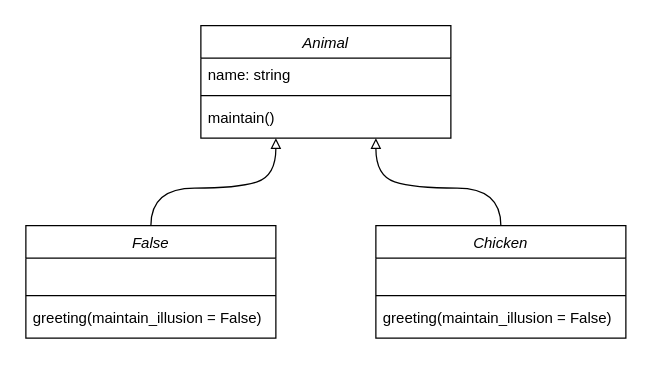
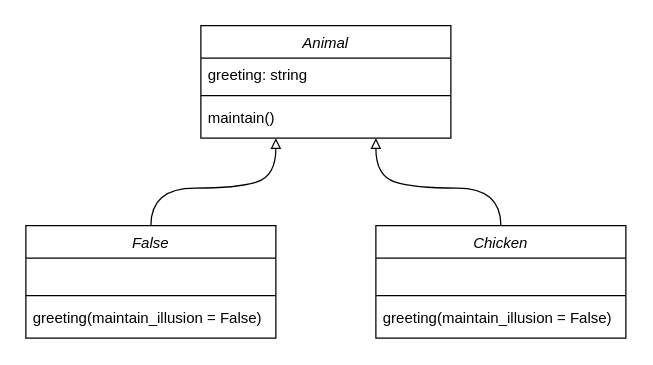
- <mxCell id="3" value="name: string" style="text;align=left;verticalAlign=top;spacingLeft=4;spacingRight=4;overflow=hidden;rotatable=0;points=[[0,0.5],[1,0.5]];portConstraint=eastwest;" parent="2" vertex="1"><mxGeometry y="26" width="200" height="26" as="geometry" /></mxCell>
+ <mxCell id="3" value="greeting: string" style="text;align=left;verticalAlign=top;spacingLeft=4;spacingRight=4;overflow=hidden;rotatable=0;points=[[0,0.5],[1,0.5]];portConstraint=eastwest;" parent="2" vertex="1"><mxGeometry y="26" width="200" height="26" as="geometry" /></mxCell>
